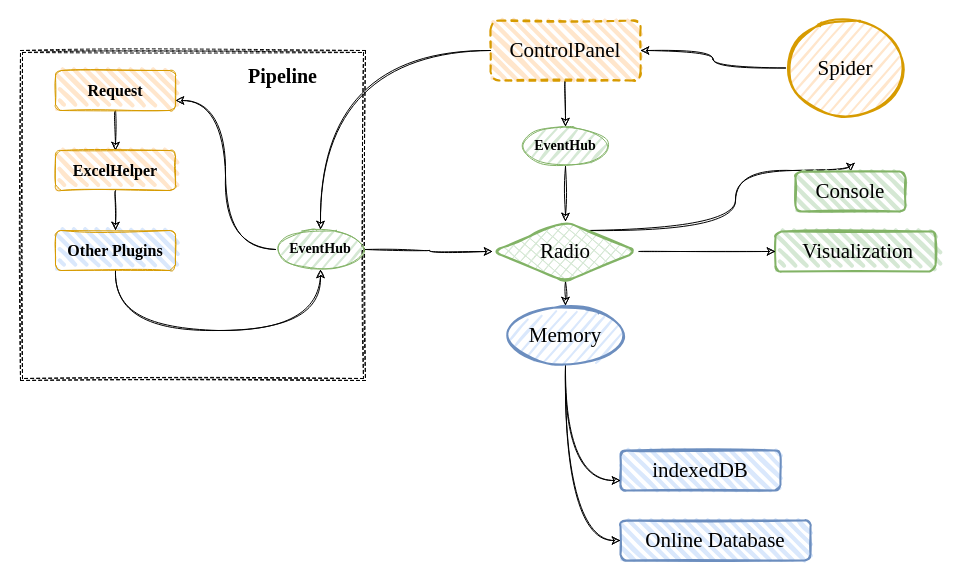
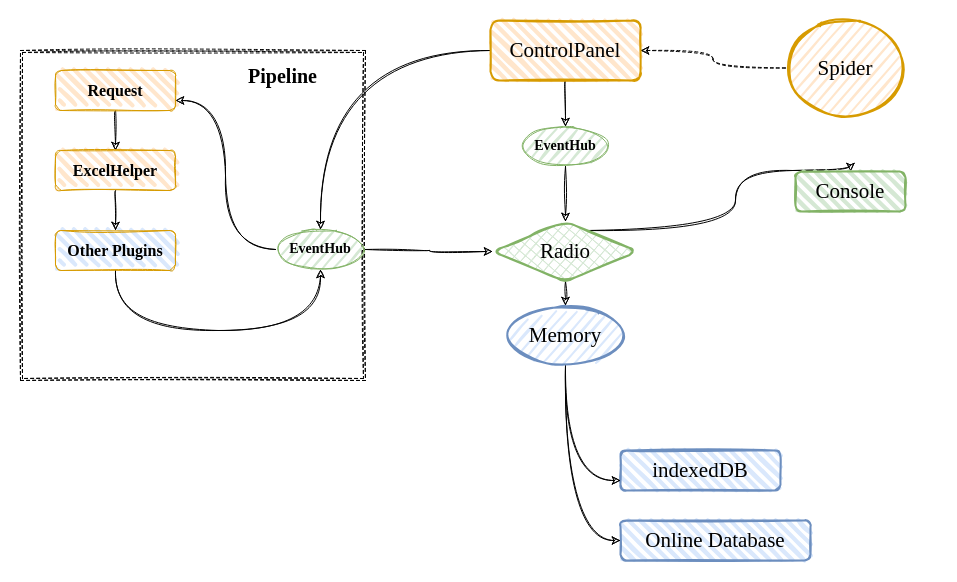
- <mxCell id="24" value="ControlPanel" style="whiteSpace=wrap;html=1;strokeWidth=2;fillWeight=4;hachureGap=8;hachureAngle=45;fillColor=#ffe6cc;strokeColor=#d79b00;fontFamily=Comic Sans MS;fontSize=21;sketch=1;rounded=1;dashed=1;" parent="19" vertex="1"><mxGeometry x="490" y="20" width="150" height="60" as="geometry" /></mxCell>
+ <mxCell id="24" value="ControlPanel" style="whiteSpace=wrap;html=1;strokeWidth=2;fillWeight=4;hachureGap=8;hachureAngle=45;fillColor=#ffe6cc;strokeColor=#d79b00;fontFamily=Comic Sans MS;fontSize=21;sketch=1;rounded=1;" parent="19" vertex="1"><mxGeometry x="490" y="20" width="150" height="60" as="geometry" /></mxCell>
- <mxCell id="21" style="edgeStyle=orthogonalEdgeStyle;orthogonalLoop=1;jettySize=auto;html=1;entryX=1;entryY=0.5;entryDx=0;entryDy=0;fontFamily=Comic Sans MS;fontSize=21;sketch=1;curved=1;" parent="19" source="22" target="24" edge="1"><mxGeometry relative="1" as="geometry" /></mxCell>
+ <mxCell id="21" style="edgeStyle=orthogonalEdgeStyle;orthogonalLoop=1;jettySize=auto;html=1;entryX=1;entryY=0.5;entryDx=0;entryDy=0;fontFamily=Comic Sans MS;fontSize=21;sketch=1;curved=1;dashed=1;" parent="19" source="22" target="24" edge="1"><mxGeometry relative="1" as="geometry" /></mxCell>
- <mxCell id="14" style="edgeStyle=orthogonalEdgeStyle;curved=1;rounded=0;sketch=1;orthogonalLoop=1;jettySize=auto;html=1;fontFamily=Comic Sans MS;fontSize=16;" parent="1" source="23" target="13" edge="1"><mxGeometry relative="1" as="geometry" /></mxCell>
- <mxCell id="13" value="&amp;nbsp;Visualization" style="whiteSpace=wrap;html=1;strokeWidth=2;fillWeight=4;hachureGap=8;hachureAngle=45;fillColor=#d5e8d4;strokeColor=#82b366;fontFamily=Comic Sans MS;fontSize=21;sketch=1;rounded=1;" parent="1" vertex="1"><mxGeometry x="775" y="231" width="160" height="40" as="geometry" /></mxCell>
